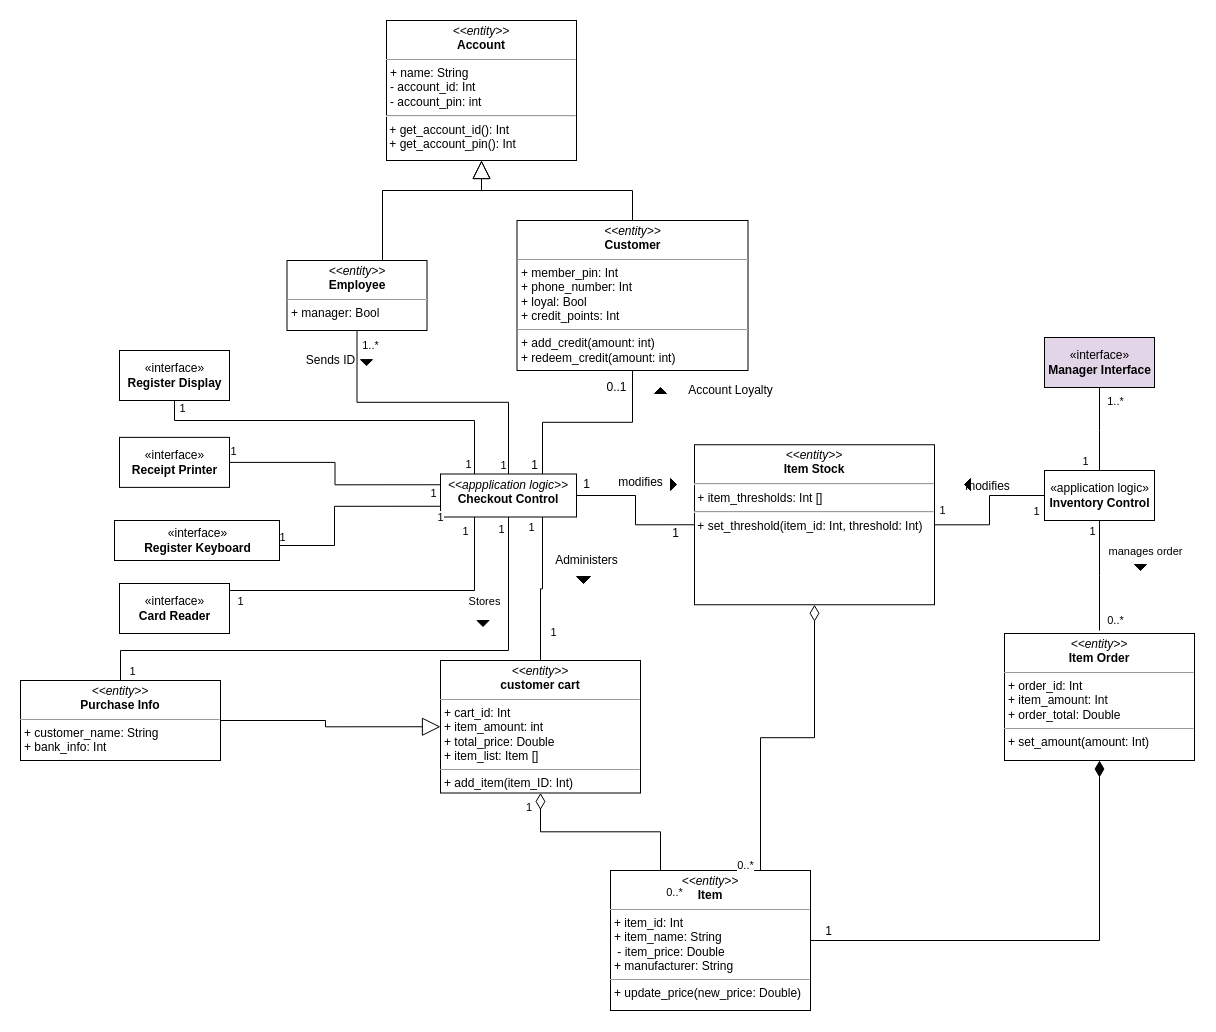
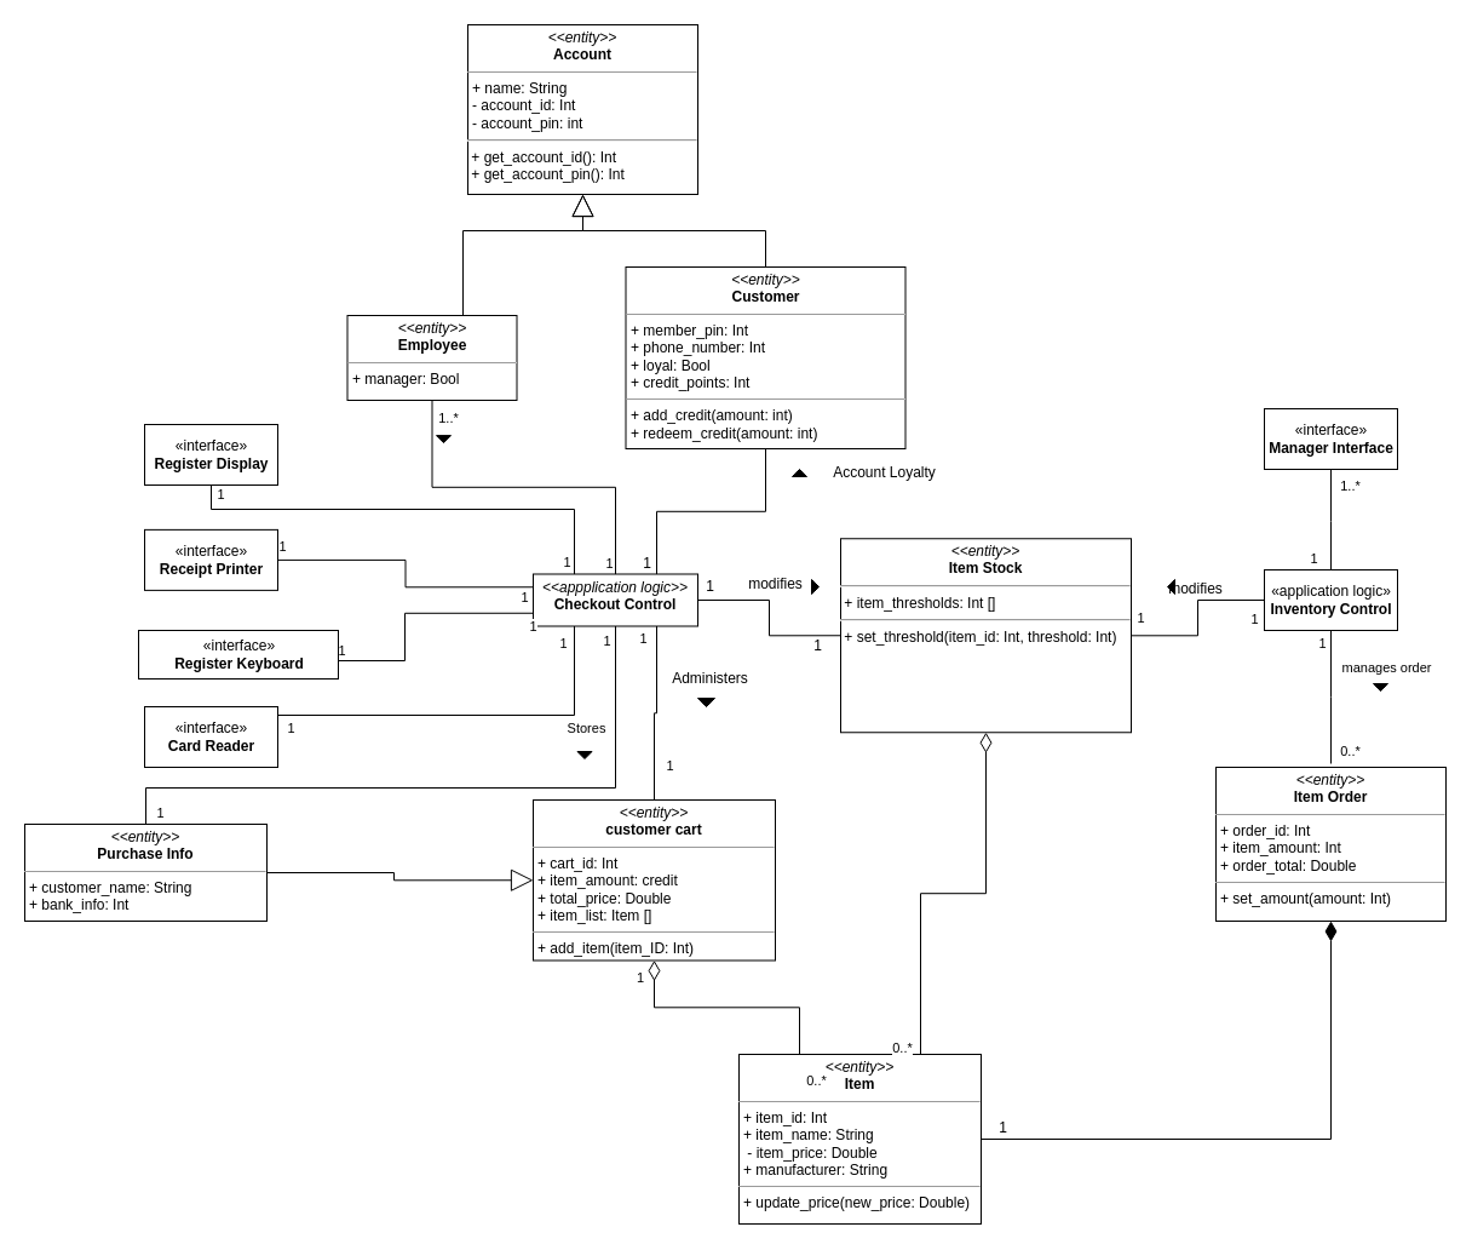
- <mxCell id="46" value="Sends ID" style="text;html=1;align=center;verticalAlign=middle;resizable=0;points=[];autosize=1;strokeColor=none;fillColor=none;" parent="1" vertex="1"><mxGeometry x="300" y="350" width="60" height="20" as="geometry" /></mxCell>
- <mxCell id="57" value="«interface»&lt;br&gt;&lt;b&gt;Manager Interface&lt;/b&gt;" style="html=1;fillColor=#e1d5e7;" parent="1" vertex="1"><mxGeometry x="1044" y="337" width="110" height="50" as="geometry" /></mxCell>
+ <mxCell id="57" value="«interface»&lt;br&gt;&lt;b&gt;Manager Interface&lt;/b&gt;" style="html=1;" parent="1" vertex="1"><mxGeometry x="1044" y="337" width="110" height="50" as="geometry" /></mxCell>
- <mxCell id="44" value="0..1" style="text;html=1;align=center;verticalAlign=middle;resizable=0;points=[];autosize=1;strokeColor=none;fillColor=none;" parent="1" vertex="1"><mxGeometry x="596" y="377" width="40" height="20" as="geometry" /></mxCell>
- <mxCell id="27" value="&lt;p style=&quot;margin: 0px ; margin-top: 4px ; text-align: center&quot;&gt;&lt;i&gt;&amp;lt;&amp;lt;entity&amp;gt;&amp;gt;&lt;/i&gt;&lt;br&gt;&lt;b&gt;customer cart&lt;/b&gt;&lt;/p&gt;&lt;hr size=&quot;1&quot;&gt;&lt;p style=&quot;margin: 0px ; margin-left: 4px&quot;&gt;+ cart_id: Int&lt;/p&gt;&lt;p style=&quot;margin: 0px ; margin-left: 4px&quot;&gt;+ item_amount: int&lt;/p&gt;&lt;p style=&quot;margin: 0px ; margin-left: 4px&quot;&gt;+ total_price: Double&lt;/p&gt;&lt;p style=&quot;margin: 0px ; margin-left: 4px&quot;&gt;+ item_list: Item []&lt;/p&gt;&lt;hr size=&quot;1&quot;&gt;&lt;p style=&quot;margin: 0px ; margin-left: 4px&quot;&gt;+ add_item(item_ID: Int)&lt;br&gt;&lt;/p&gt;" style="verticalAlign=top;align=left;overflow=fill;fontSize=12;fontFamily=Helvetica;html=1;strokeColor=default;" parent="1" vertex="1"><mxGeometry x="440" y="660" width="200" height="132.5" as="geometry" /></mxCell>
+ <mxCell id="27" value="&lt;p style=&quot;margin: 0px ; margin-top: 4px ; text-align: center&quot;&gt;&lt;i&gt;&amp;lt;&amp;lt;entity&amp;gt;&amp;gt;&lt;/i&gt;&lt;br&gt;&lt;b&gt;customer cart&lt;/b&gt;&lt;/p&gt;&lt;hr size=&quot;1&quot;&gt;&lt;p style=&quot;margin: 0px ; margin-left: 4px&quot;&gt;+ cart_id: Int&lt;/p&gt;&lt;p style=&quot;margin: 0px ; margin-left: 4px&quot;&gt;+ item_amount: credit&lt;/p&gt;&lt;p style=&quot;margin: 0px ; margin-left: 4px&quot;&gt;+ total_price: Double&lt;/p&gt;&lt;p style=&quot;margin: 0px ; margin-left: 4px&quot;&gt;+ item_list: Item []&lt;/p&gt;&lt;hr size=&quot;1&quot;&gt;&lt;p style=&quot;margin: 0px ; margin-left: 4px&quot;&gt;+ add_item(item_ID: Int)&lt;br&gt;&lt;/p&gt;" style="verticalAlign=top;align=left;overflow=fill;fontSize=12;fontFamily=Helvetica;html=1;strokeColor=default;" parent="1" vertex="1"><mxGeometry x="440" y="660" width="200" height="132.5" as="geometry" /></mxCell>
